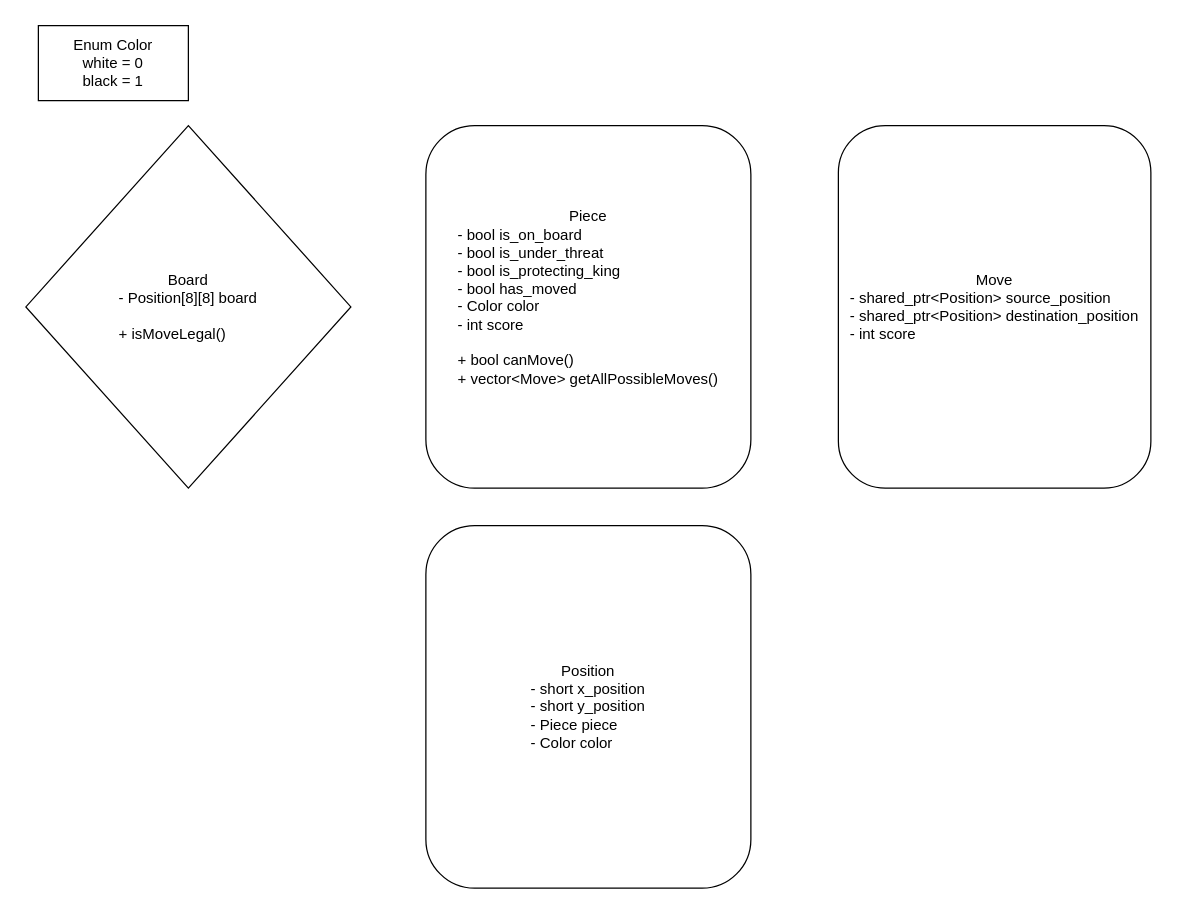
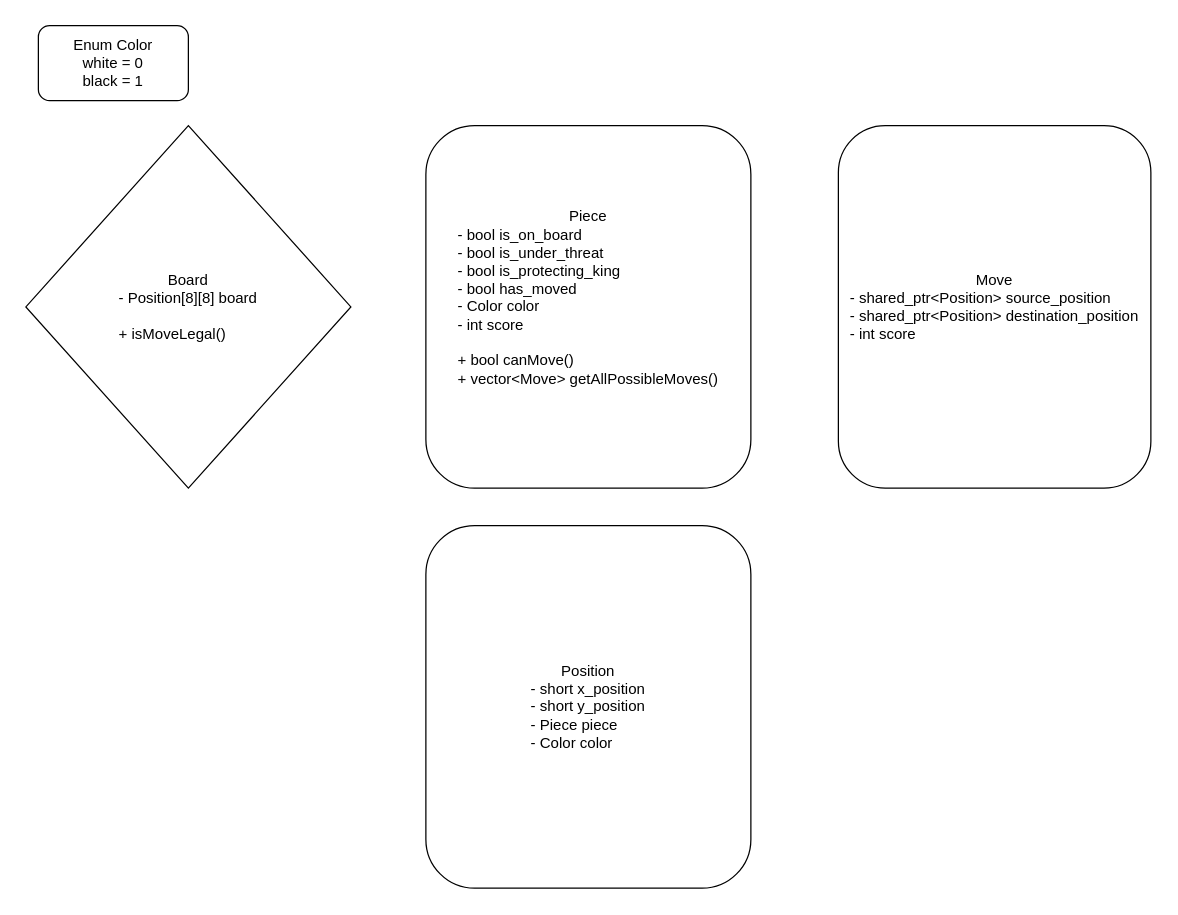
- <mxCell id="3" value="Enum Color&lt;br&gt;white = 0&lt;br&gt;black = 1" style="rounded=0;whiteSpace=wrap;html=1;" parent="1" vertex="1"><mxGeometry x="30" y="20" width="120" height="60" as="geometry" /></mxCell>
+ <mxCell id="3" value="Enum Color&lt;br&gt;white = 0&lt;br&gt;black = 1" style="whiteSpace=wrap;html=1;rounded=1;" parent="1" vertex="1"><mxGeometry x="30" y="20" width="120" height="60" as="geometry" /></mxCell>
